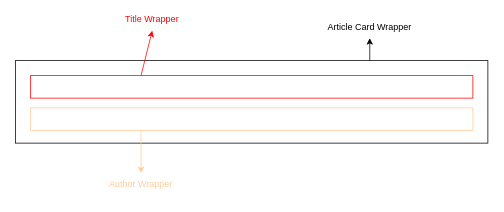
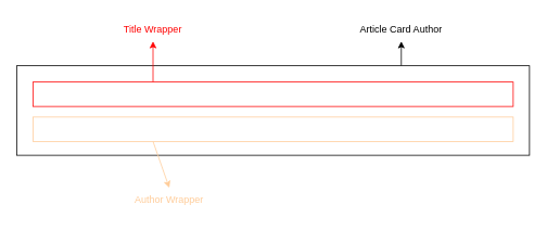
- <mxCell id="9" value="Title Wrapper" style="text;html=1;align=center;verticalAlign=middle;whiteSpace=wrap;rounded=0;fontColor=#FF0000;" vertex="1" parent="1"><mxGeometry x="120" y="10" width="165" height="30" as="geometry" /></mxCell>
+ <mxCell id="9" value="Title Wrapper" style="text;html=1;align=center;verticalAlign=middle;whiteSpace=wrap;rounded=0;fontColor=#FF0000;" vertex="1" parent="1"><mxGeometry x="105" y="20" width="165" height="30" as="geometry" /></mxCell>
- <mxCell id="8" value="Article Card Wrapper" style="text;html=1;strokeColor=none;fillColor=none;align=center;verticalAlign=middle;whiteSpace=wrap;rounded=0;" vertex="1" parent="1"><mxGeometry x="410" y="20" width="165" height="30" as="geometry" /></mxCell>
+ <mxCell id="8" value="Article Card Author" style="text;html=1;strokeColor=none;fillColor=none;align=center;verticalAlign=middle;whiteSpace=wrap;rounded=0;" vertex="1" parent="1"><mxGeometry x="410" y="20" width="165" height="30" as="geometry" /></mxCell>
- <mxCell id="10" value="Author Wrapper" style="text;html=1;strokeColor=none;fillColor=none;align=center;verticalAlign=middle;whiteSpace=wrap;rounded=0;fontColor=#FFCC99;" vertex="1" parent="1"><mxGeometry x="105" y="230" width="165" height="30" as="geometry" /></mxCell>
+ <mxCell id="10" value="Author Wrapper" style="text;html=1;strokeColor=none;fillColor=none;align=center;verticalAlign=middle;whiteSpace=wrap;rounded=0;fontColor=#FFCC99;" vertex="1" parent="1"><mxGeometry x="125" y="230" width="165" height="30" as="geometry" /></mxCell>
